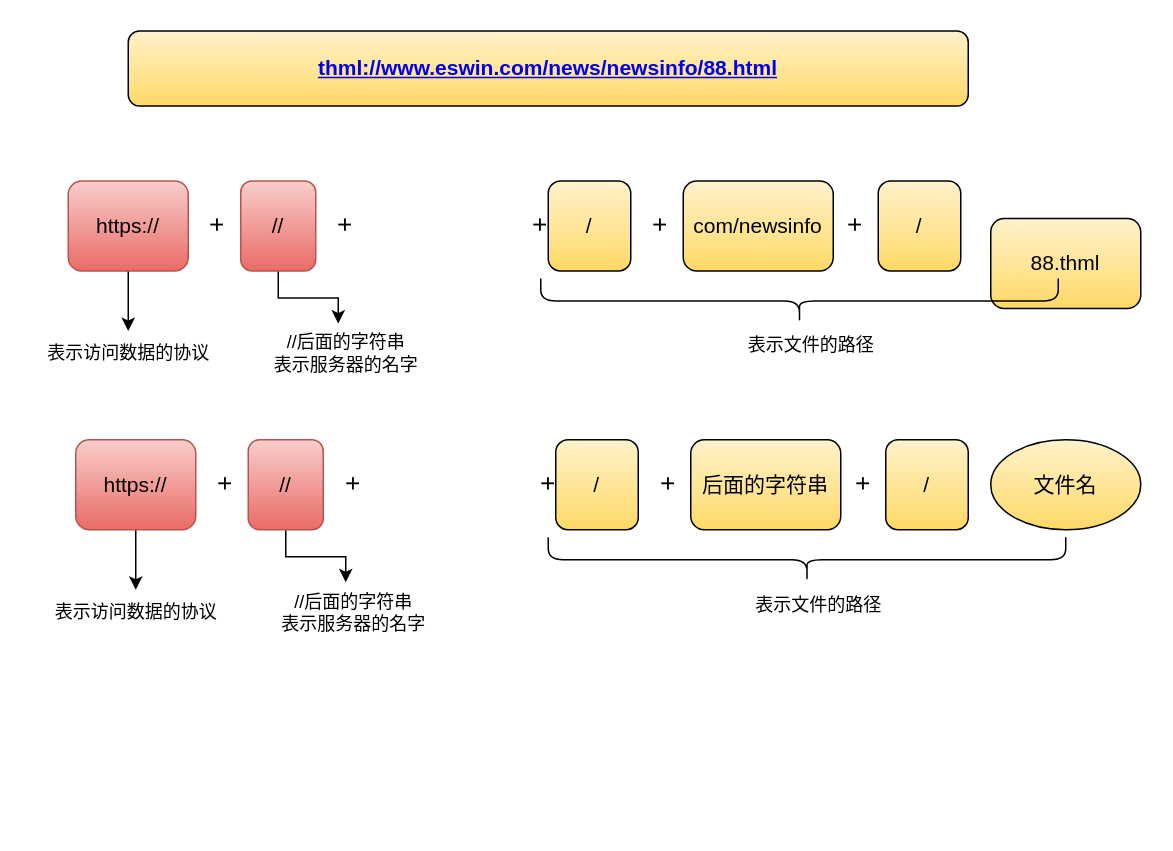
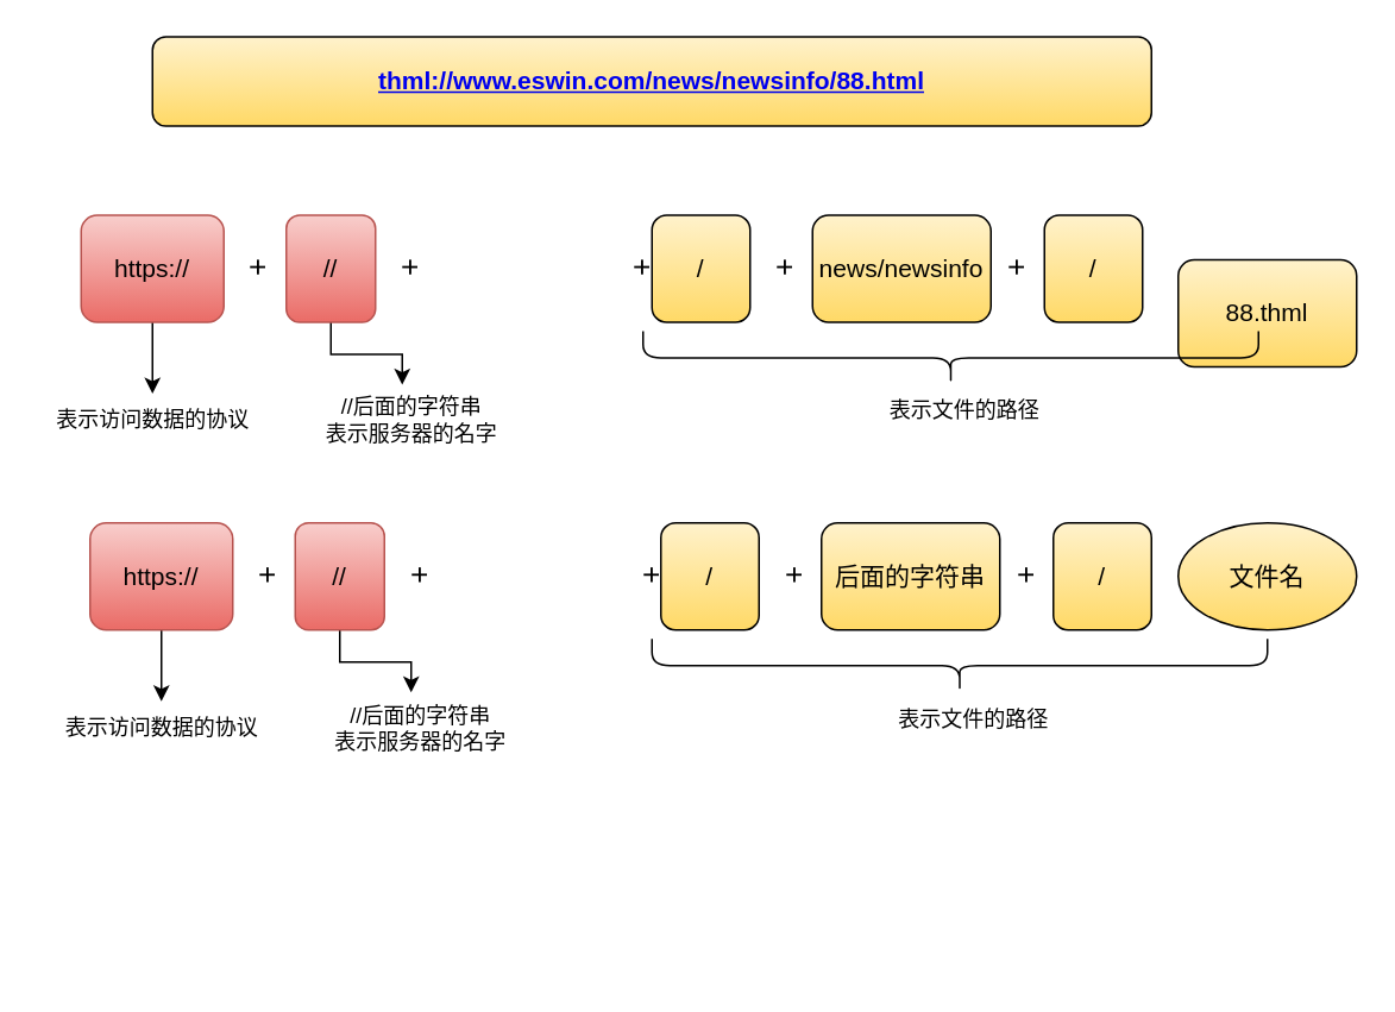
- <mxCell id="5" value="com/newsinfo" style="rounded=1;whiteSpace=wrap;html=1;shadow=0;glass=0;labelBackgroundColor=none;labelBorderColor=none;fillStyle=auto;fontFamily=Helvetica;fontSize=14;fontColor=default;fillColor=#fff2cc;gradientColor=#ffd966;" vertex="1" parent="1"><mxGeometry x="455" y="120" width="100" height="60" as="geometry" /></mxCell>
+ <mxCell id="5" value="news/newsinfo" style="rounded=1;whiteSpace=wrap;html=1;shadow=0;glass=0;labelBackgroundColor=none;labelBorderColor=none;fillStyle=auto;fontFamily=Helvetica;fontSize=14;fontColor=default;fillColor=#fff2cc;gradientColor=#ffd966;" vertex="1" parent="1"><mxGeometry x="455" y="120" width="100" height="60" as="geometry" /></mxCell>
